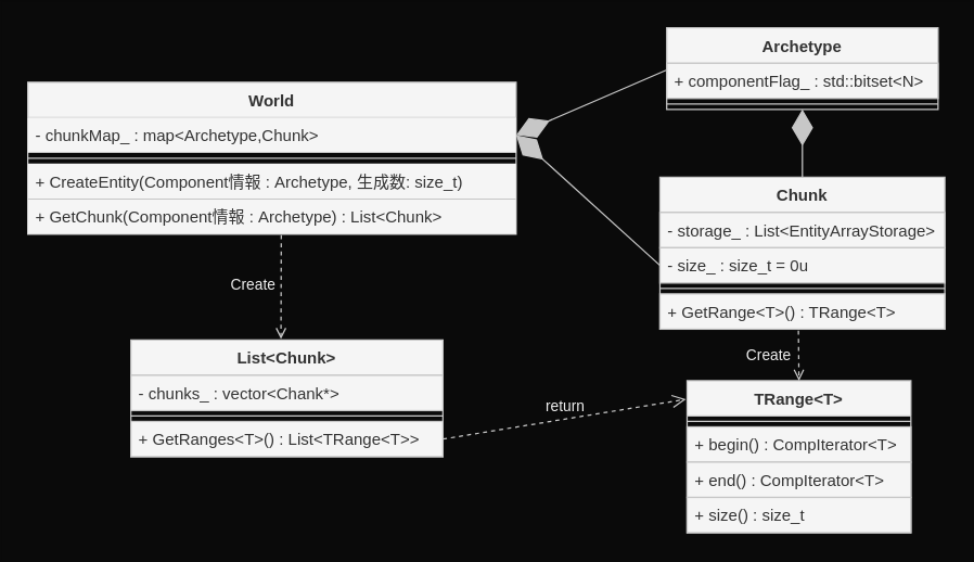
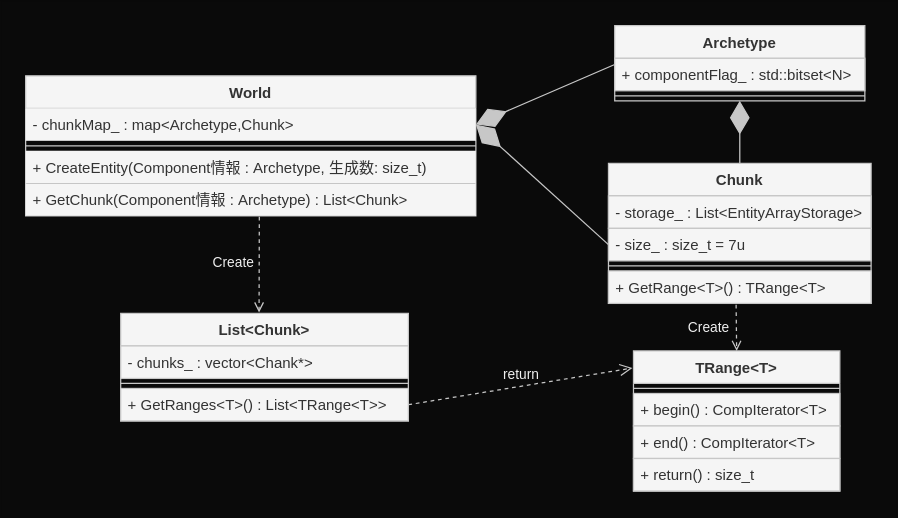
- <mxCell id="12" value="- size_ : size_t = 0u" style="text;align=left;verticalAlign=top;spacingLeft=4;spacingRight=4;overflow=hidden;rotatable=0;points=[[0,0.5],[1,0.5]];portConstraint=eastwest;strokeWidth=1;rounded=0;labelBackgroundColor=none;fillColor=#f5f5f5;fontColor=#333333;strokeColor=#C7C7C7;" vertex="1" parent="10"><mxGeometry y="52" width="210" height="26" as="geometry" /></mxCell>
+ <mxCell id="12" value="- size_ : size_t = 7u" style="text;align=left;verticalAlign=top;spacingLeft=4;spacingRight=4;overflow=hidden;rotatable=0;points=[[0,0.5],[1,0.5]];portConstraint=eastwest;strokeWidth=1;rounded=0;labelBackgroundColor=none;fillColor=#f5f5f5;fontColor=#333333;strokeColor=#C7C7C7;" vertex="1" parent="10"><mxGeometry y="52" width="210" height="26" as="geometry" /></mxCell>
- <mxCell id="22" value="+ size() : size_t" style="text;align=left;verticalAlign=top;spacingLeft=4;spacingRight=4;overflow=hidden;rotatable=0;points=[[0,0.5],[1,0.5]];portConstraint=eastwest;strokeWidth=1;rounded=0;labelBackgroundColor=none;fillColor=#f5f5f5;fontColor=#333333;strokeColor=#C7C7C7;" vertex="1" parent="18"><mxGeometry y="86" width="165" height="26" as="geometry" /></mxCell>
+ <mxCell id="22" value="+ return() : size_t" style="text;align=left;verticalAlign=top;spacingLeft=4;spacingRight=4;overflow=hidden;rotatable=0;points=[[0,0.5],[1,0.5]];portConstraint=eastwest;strokeWidth=1;rounded=0;labelBackgroundColor=none;fillColor=#f5f5f5;fontColor=#333333;strokeColor=#C7C7C7;" vertex="1" parent="18"><mxGeometry y="86" width="165" height="26" as="geometry" /></mxCell>
